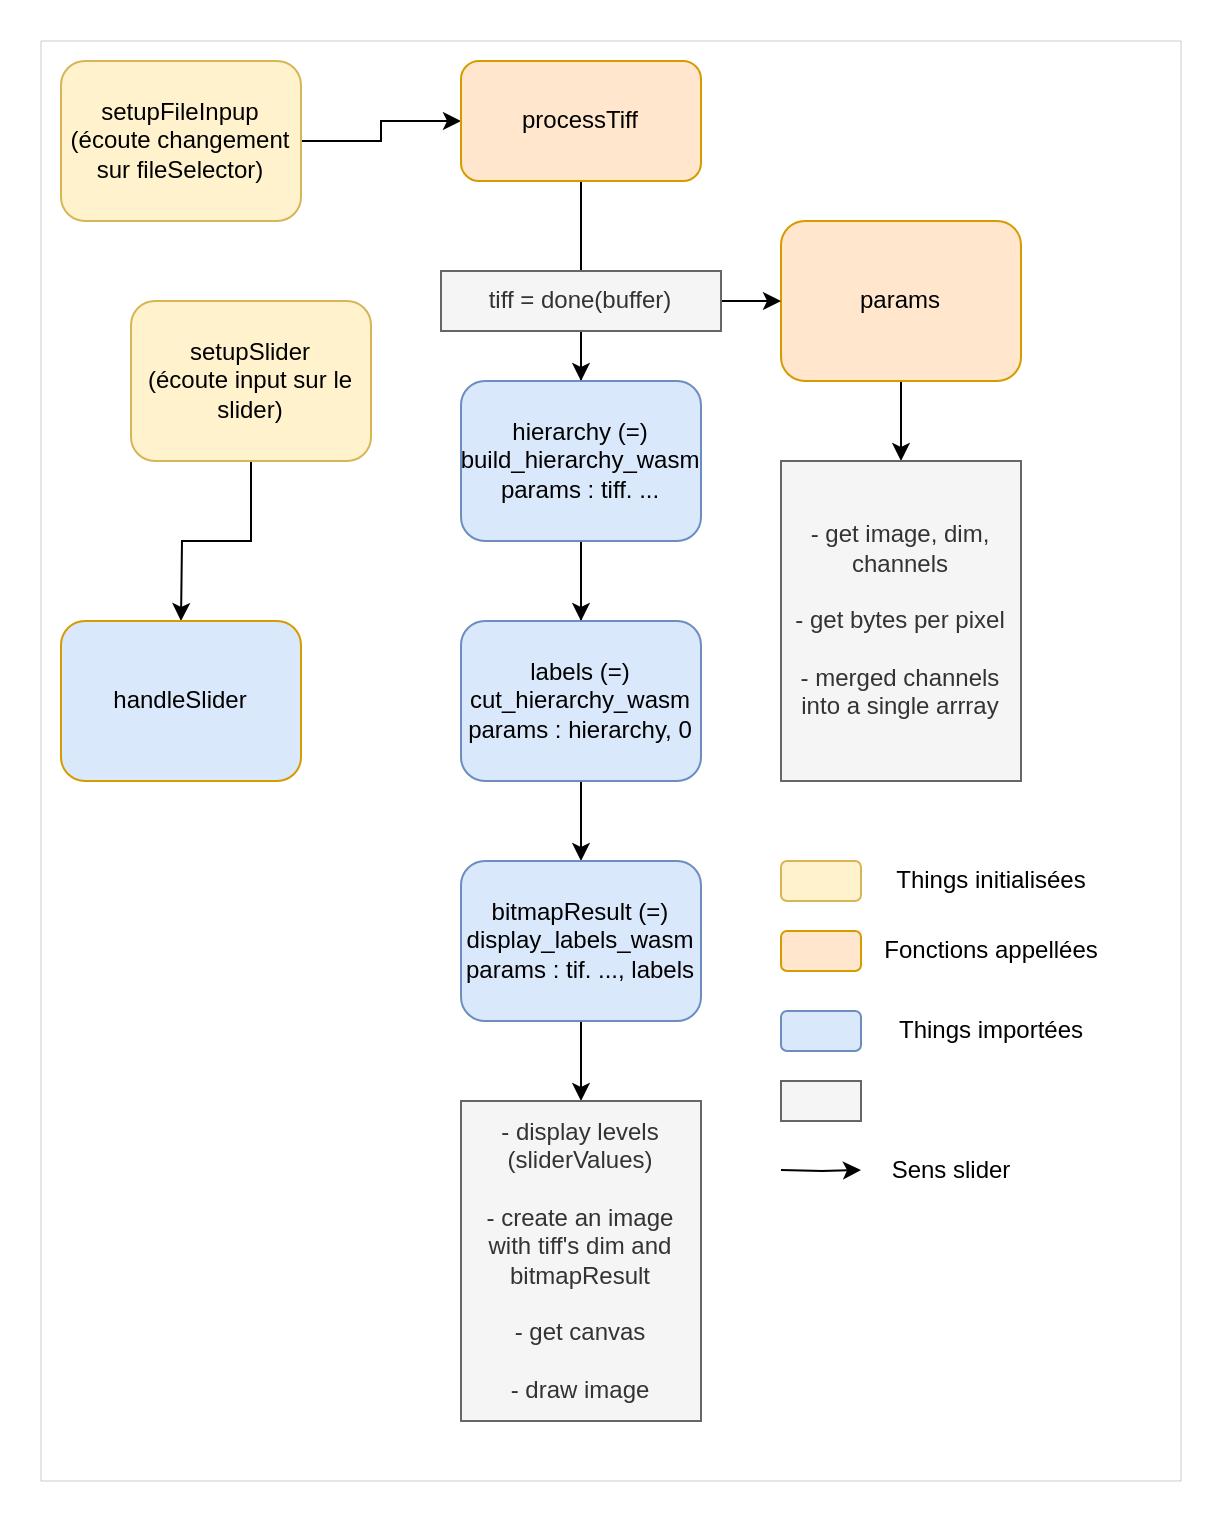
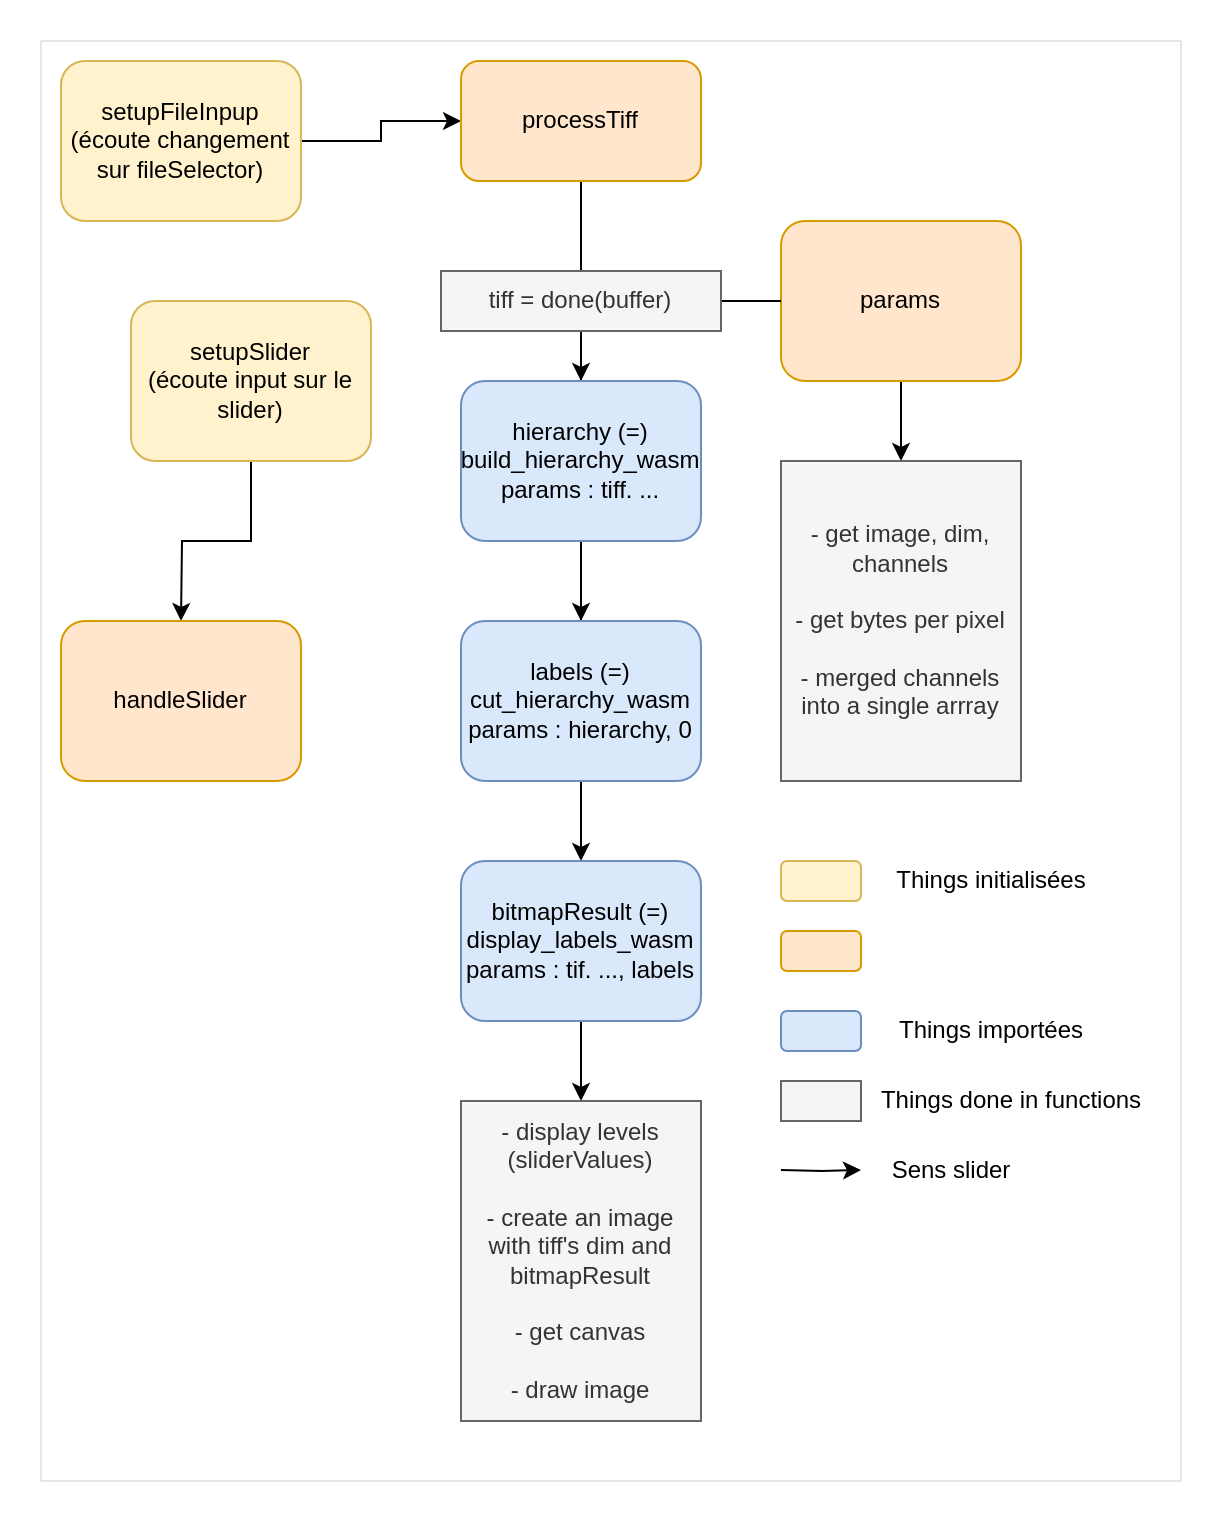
- <mxCell id="28" style="edgeStyle=orthogonalEdgeStyle;rounded=0;orthogonalLoop=1;jettySize=auto;html=1;exitX=1;exitY=0.5;exitDx=0;exitDy=0;entryX=0;entryY=0.5;entryDx=0;entryDy=0;" edge="1" parent="1" source="29" target="12"><mxGeometry relative="1" as="geometry" /></mxCell>
+ <mxCell id="28" style="edgeStyle=orthogonalEdgeStyle;rounded=0;orthogonalLoop=1;jettySize=auto;html=1;exitX=1;exitY=0.5;exitDx=0;exitDy=0;entryX=0;entryY=0.5;entryDx=0;entryDy=0;endArrow=none;" edge="1" parent="1" source="29" target="12"><mxGeometry relative="1" as="geometry" /></mxCell>
- <mxCell id="18" value="handleSlider" style="rounded=1;whiteSpace=wrap;html=1;fillColor=#dae8fc;strokeColor=#d79b00;" vertex="1" parent="1"><mxGeometry x="30" y="310" width="120" height="80" as="geometry" /></mxCell>
+ <mxCell id="18" value="handleSlider" style="rounded=1;whiteSpace=wrap;html=1;fillColor=#ffe6cc;strokeColor=#d79b00;" vertex="1" parent="1"><mxGeometry x="30" y="310" width="120" height="80" as="geometry" /></mxCell>
- <mxCell id="22" value="Fonctions appellées" style="text;html=1;align=center;verticalAlign=middle;resizable=0;points=[];autosize=1;strokeColor=none;fillColor=none;" vertex="1" parent="1"><mxGeometry x="430" y="460" width="130" height="30" as="geometry" /></mxCell>
+ <mxCell id="26" value="Things done in functions" style="text;html=1;align=center;verticalAlign=middle;resizable=0;points=[];autosize=1;strokeColor=none;fillColor=none;" vertex="1" parent="1"><mxGeometry x="430" y="535" width="150" height="30" as="geometry" /></mxCell>
